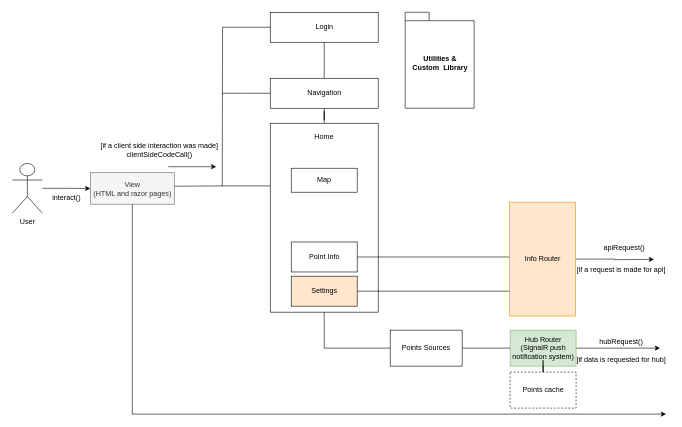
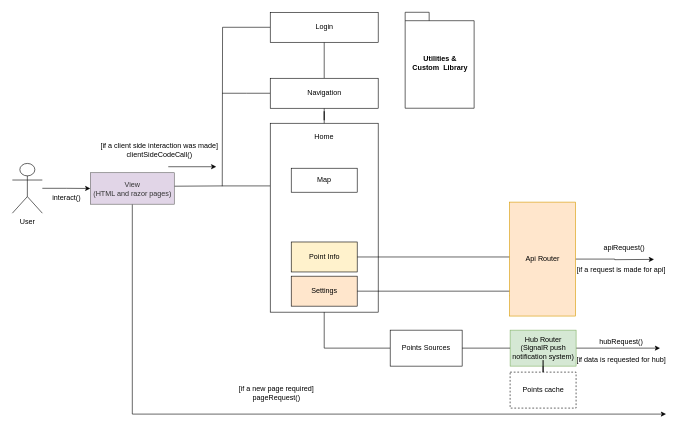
- <mxCell id="28" value="&lt;div&gt;View &lt;br&gt;&lt;/div&gt;&lt;div&gt;(HTML and razor pages)&lt;/div&gt;" style="html=1;fillColor=#f5f5f5;strokeColor=#666666;fontColor=#333333;" parent="1" vertex="1"><mxGeometry x="150" y="287.5" width="140" height="52.5" as="geometry" /></mxCell>
+ <mxCell id="28" value="&lt;div&gt;View &lt;br&gt;&lt;/div&gt;&lt;div&gt;(HTML and razor pages)&lt;/div&gt;" style="html=1;fillColor=#e1d5e7;strokeColor=#666666;fontColor=#333333;" parent="1" vertex="1"><mxGeometry x="150" y="287.5" width="140" height="52.5" as="geometry" /></mxCell>
- <mxCell id="6" value="Point Info" style="html=1;" parent="1" vertex="1"><mxGeometry x="485" y="403" width="110" height="50" as="geometry" /></mxCell>
+ <mxCell id="6" value="Point Info" style="html=1;fillColor=#fff2cc;" parent="1" vertex="1"><mxGeometry x="485" y="403" width="110" height="50" as="geometry" /></mxCell>
- <mxCell id="10" value="Info Router" style="html=1;fillColor=#ffe6cc;strokeColor=#d79b00;" parent="1" vertex="1"><mxGeometry x="849" y="336.5" width="110" height="190" as="geometry" /></mxCell>
+ <mxCell id="10" value="Api Router" style="html=1;fillColor=#ffe6cc;strokeColor=#d79b00;" parent="1" vertex="1"><mxGeometry x="849" y="336.5" width="110" height="190" as="geometry" /></mxCell>
+ <mxCell id="29" value="&lt;div&gt;[if a new page required]&lt;/div&gt;&lt;div&gt;pageRequest()&lt;br&gt;&lt;/div&gt;" style="text;html=1;align=center;verticalAlign=middle;resizable=0;points=[];autosize=1;" parent="1" vertex="1"><mxGeometry x="390" y="640" width="140" height="30" as="geometry" /></mxCell>
